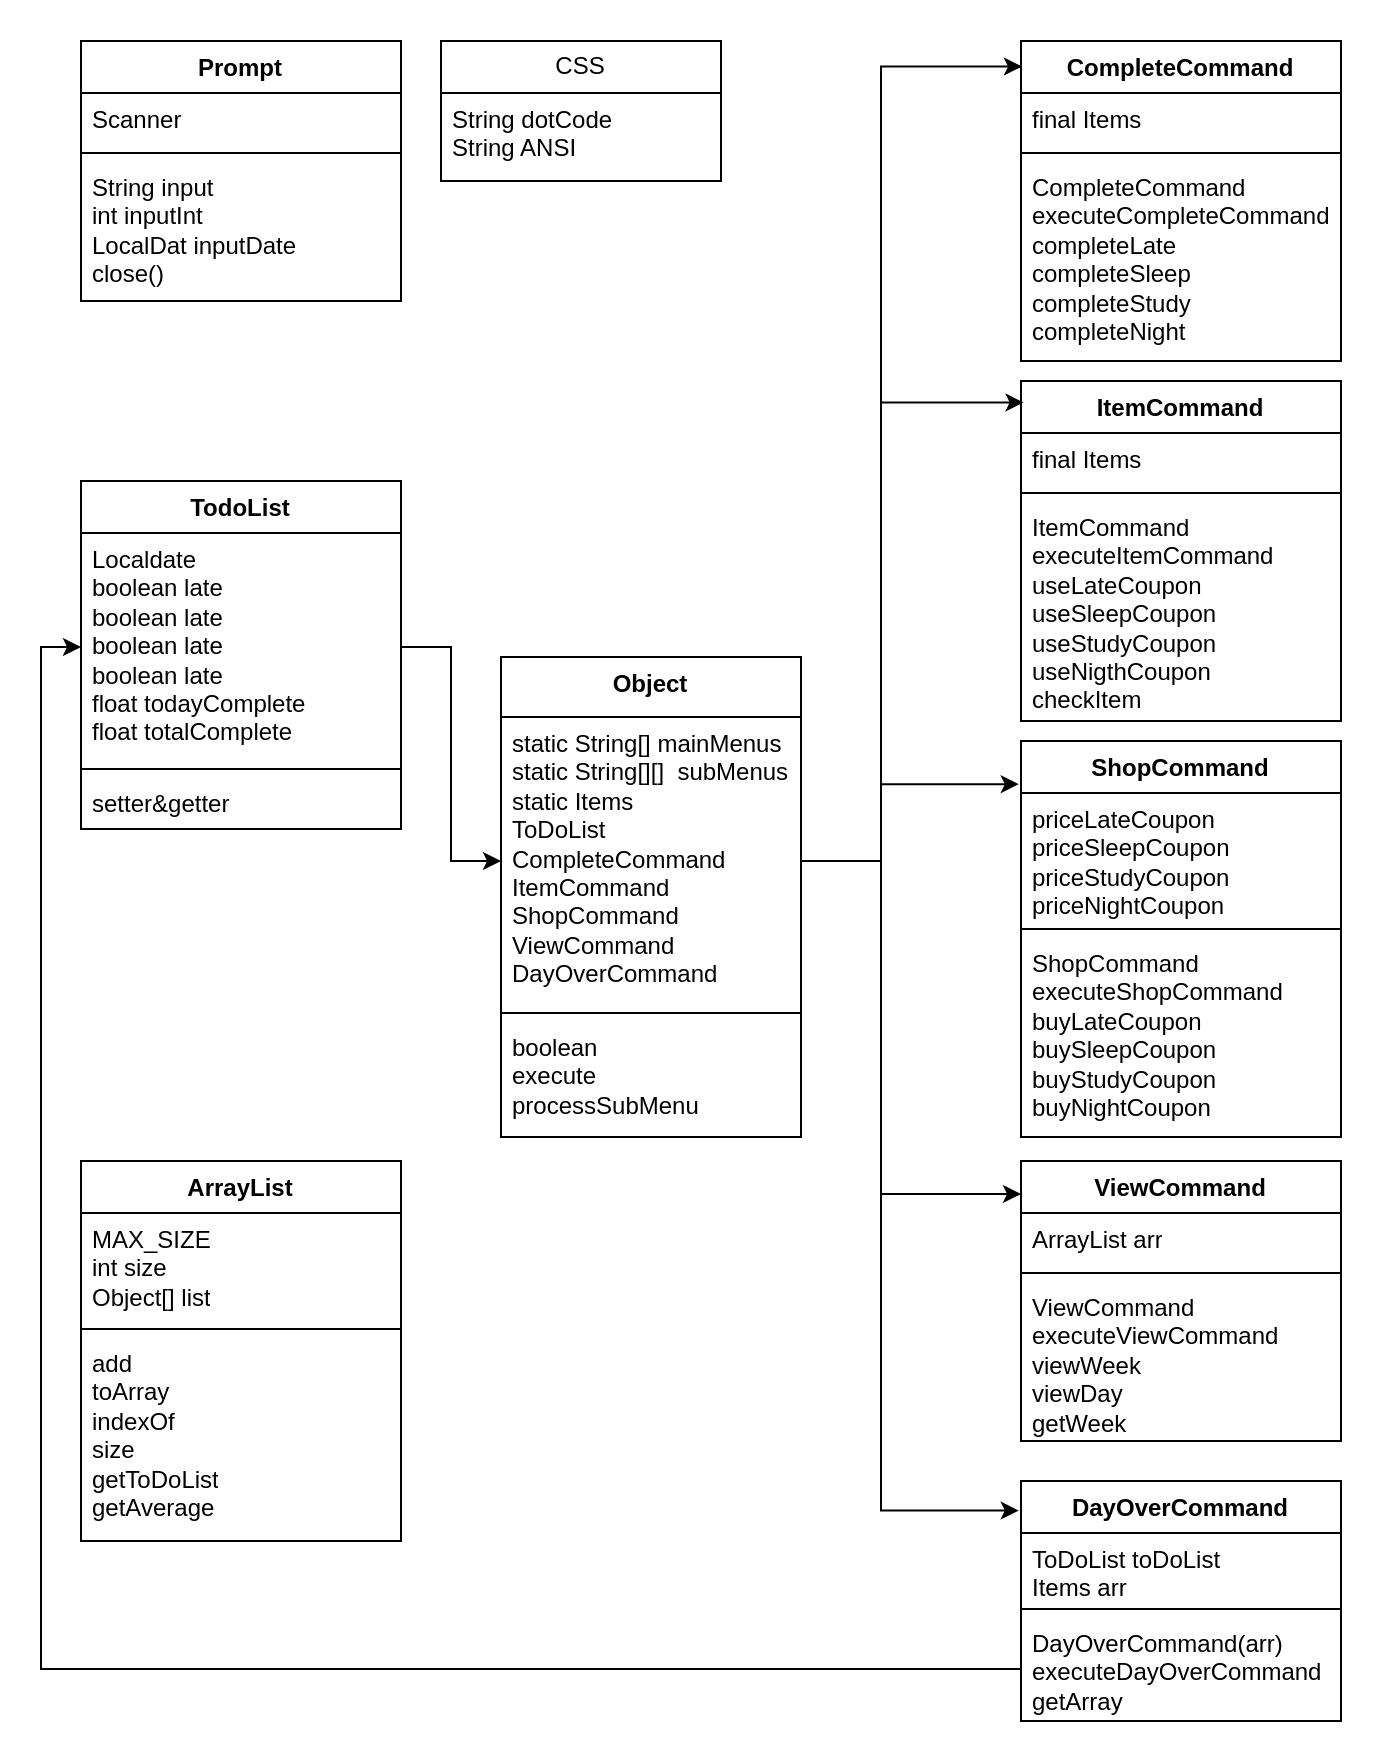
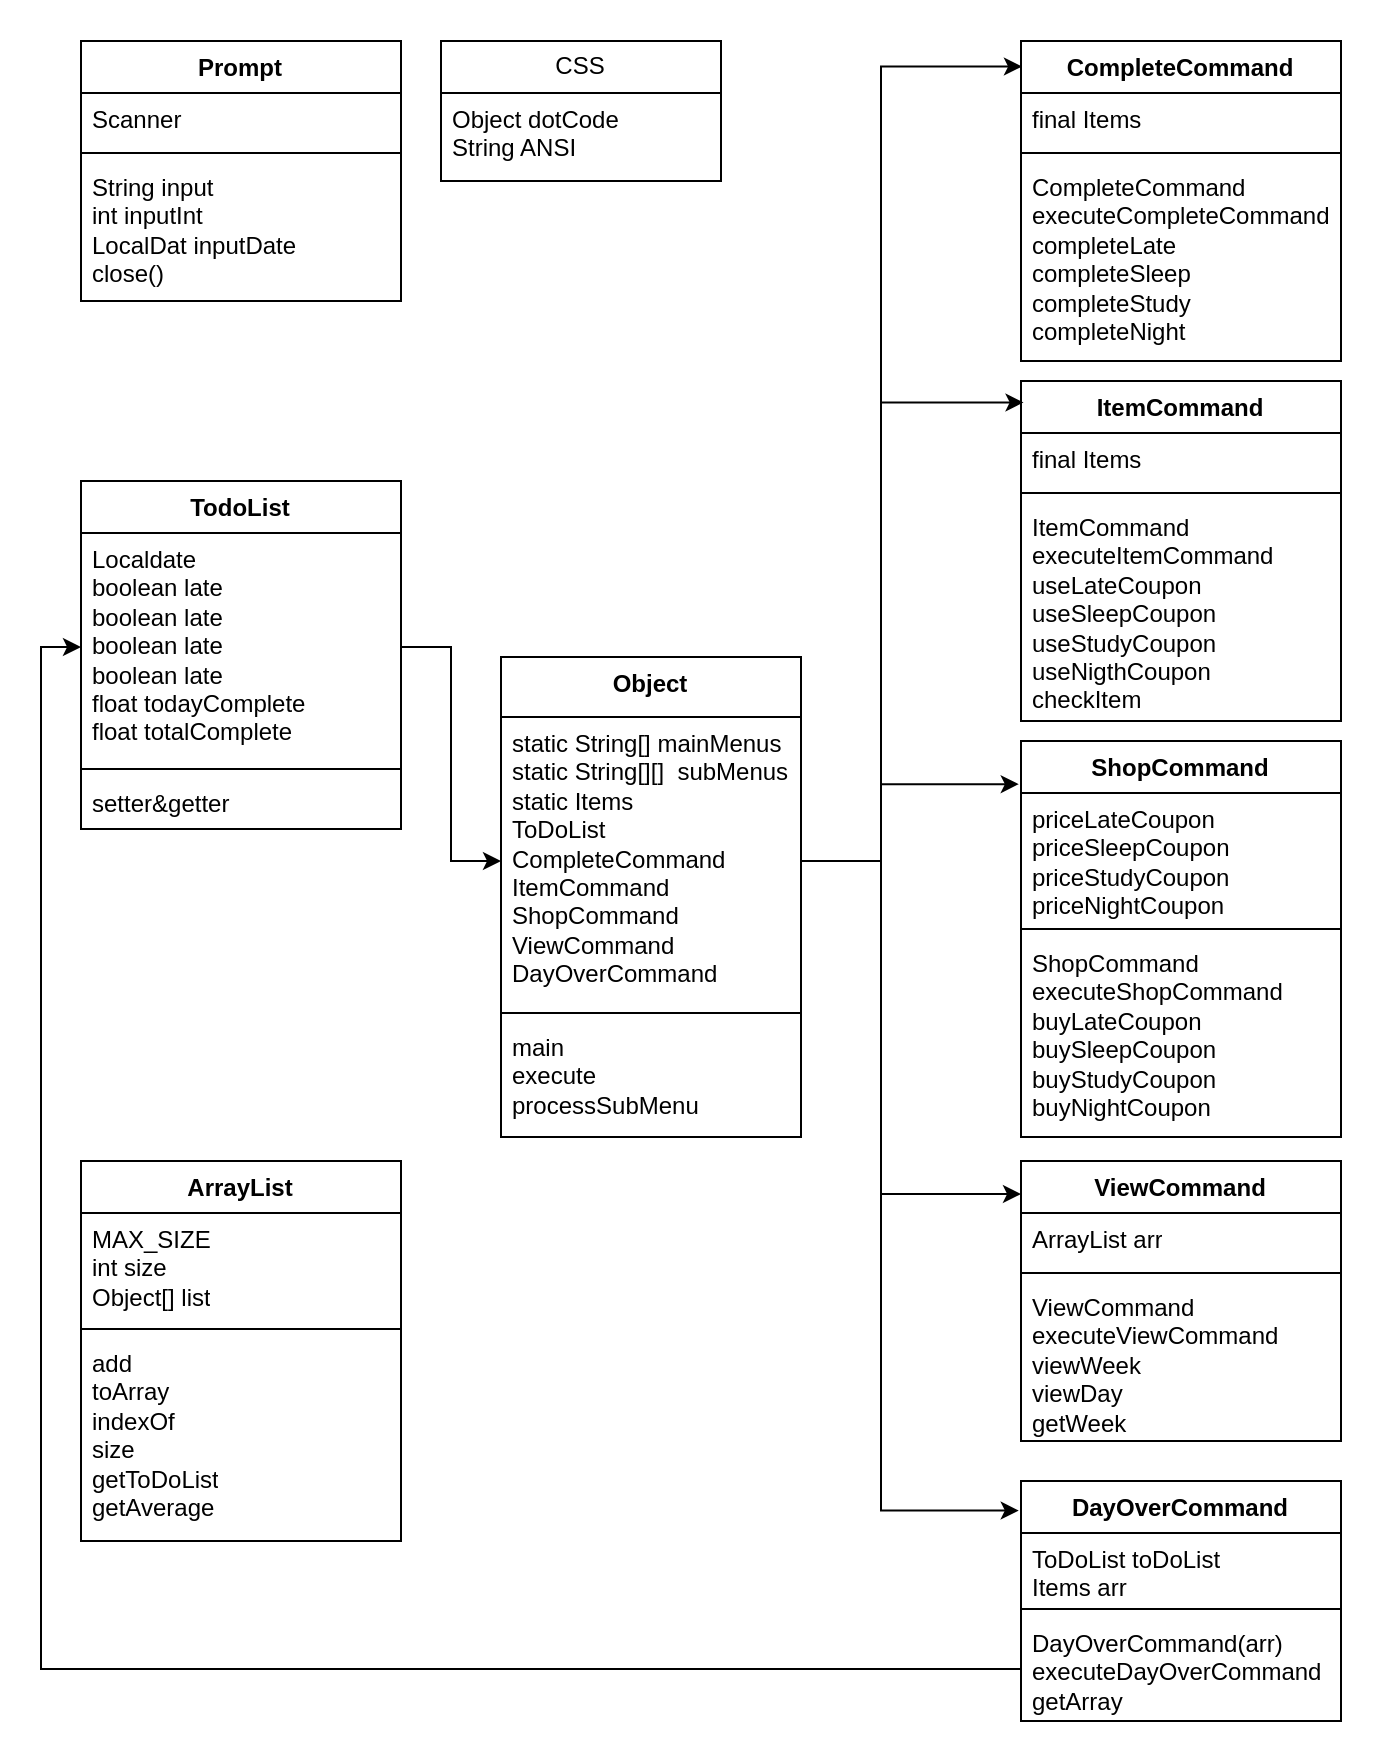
- <mxCell id="36" value="String dotCode&lt;div&gt;String ANSI&lt;/div&gt;" style="text;strokeColor=none;fillColor=none;align=left;verticalAlign=top;spacingLeft=4;spacingRight=4;overflow=hidden;rotatable=0;points=[[0,0.5],[1,0.5]];portConstraint=eastwest;whiteSpace=wrap;html=1;" parent="35" vertex="1"><mxGeometry y="26" width="140" height="44" as="geometry" /></mxCell>
+ <mxCell id="36" value="Object dotCode&lt;div&gt;String ANSI&lt;/div&gt;" style="text;strokeColor=none;fillColor=none;align=left;verticalAlign=top;spacingLeft=4;spacingRight=4;overflow=hidden;rotatable=0;points=[[0,0.5],[1,0.5]];portConstraint=eastwest;whiteSpace=wrap;html=1;" parent="35" vertex="1"><mxGeometry y="26" width="140" height="44" as="geometry" /></mxCell>
- <mxCell id="5" value="boolean&lt;div&gt;execute&lt;/div&gt;&lt;div&gt;processSubMenu&lt;/div&gt;" style="text;strokeColor=none;fillColor=none;align=left;verticalAlign=top;spacingLeft=4;spacingRight=4;overflow=hidden;rotatable=0;points=[[0,0.5],[1,0.5]];portConstraint=eastwest;whiteSpace=wrap;html=1;" parent="2" vertex="1"><mxGeometry y="182" width="150" height="58" as="geometry" /></mxCell>
+ <mxCell id="5" value="main&lt;div&gt;execute&lt;/div&gt;&lt;div&gt;processSubMenu&lt;/div&gt;" style="text;strokeColor=none;fillColor=none;align=left;verticalAlign=top;spacingLeft=4;spacingRight=4;overflow=hidden;rotatable=0;points=[[0,0.5],[1,0.5]];portConstraint=eastwest;whiteSpace=wrap;html=1;" parent="2" vertex="1"><mxGeometry y="182" width="150" height="58" as="geometry" /></mxCell>
